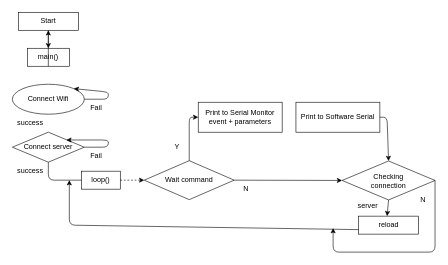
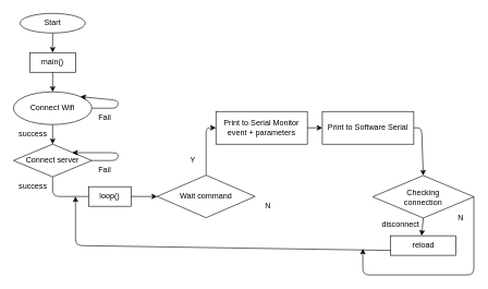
- <mxCell id="2" value="Start" style="whiteSpace=wrap;html=1;rounded=0;" vertex="1" parent="1"><mxGeometry x="30" y="20" width="100" height="30" as="geometry" /></mxCell>
+ <mxCell id="2" value="Start" style="ellipse;whiteSpace=wrap;html=1;" vertex="1" parent="1"><mxGeometry x="30" y="20" width="100" height="30" as="geometry" /></mxCell>
- <mxCell id="7" value="" style="endArrow=classic;html=1;exitX=0.5;exitY=1;exitDx=0;exitDy=0;" edge="1" parent="1" source="3" target="2"><mxGeometry width="50" height="50" relative="1" as="geometry"><mxPoint x="90" y="60" as="sourcePoint" /><mxPoint x="90" y="90" as="targetPoint" /></mxGeometry></mxCell>
+ <mxCell id="7" value="" style="endArrow=classic;html=1;exitX=0.5;exitY=1;exitDx=0;exitDy=0;entryX=0.5;entryY=0;entryDx=0;entryDy=0;" edge="1" parent="1" source="3" target="4"><mxGeometry width="50" height="50" relative="1" as="geometry"><mxPoint x="90" y="60" as="sourcePoint" /><mxPoint x="90" y="90" as="targetPoint" /></mxGeometry></mxCell>
+ <mxCell id="20" value="" style="endArrow=classic;html=1;entryX=0;entryY=0.5;entryDx=0;entryDy=0;exitX=1;exitY=0.5;exitDx=0;exitDy=0;" edge="1" parent="1" source="16" target="17"><mxGeometry width="50" height="50" relative="1" as="geometry"><mxPoint x="250" y="460" as="sourcePoint" /><mxPoint x="300" y="410" as="targetPoint" /></mxGeometry></mxCell>
+ <mxCell id="8" value="" style="endArrow=classic;html=1;exitX=0.5;exitY=1;exitDx=0;exitDy=0;entryX=0.5;entryY=0;entryDx=0;entryDy=0;" edge="1" parent="1" source="4" target="5"><mxGeometry width="50" height="50" relative="1" as="geometry"><mxPoint x="20" y="350" as="sourcePoint" /><mxPoint x="70" y="300" as="targetPoint" /></mxGeometry></mxCell>
- <mxCell id="19" value="" style="endArrow=classic;html=1;entryX=0;entryY=0.5;entryDx=0;entryDy=0;exitX=1;exitY=0.5;exitDx=0;exitDy=0;dashed=1;" edge="1" parent="1" source="11" target="13"><mxGeometry width="50" height="50" relative="1" as="geometry"><mxPoint x="230" y="330" as="sourcePoint" /><mxPoint x="240" y="410" as="targetPoint" /></mxGeometry></mxCell>
+ <mxCell id="19" value="" style="endArrow=classic;html=1;entryX=0;entryY=0.5;entryDx=0;entryDy=0;exitX=1;exitY=0.5;exitDx=0;exitDy=0;" edge="1" parent="1" source="11" target="13"><mxGeometry width="50" height="50" relative="1" as="geometry"><mxPoint x="230" y="330" as="sourcePoint" /><mxPoint x="240" y="410" as="targetPoint" /></mxGeometry></mxCell>
- <mxCell id="24" value="" style="endArrow=classic;html=1;entryX=0;entryY=0.5;entryDx=0;entryDy=0;exitX=1;exitY=0.5;exitDx=0;exitDy=0;" edge="1" parent="1" source="13" target="14"><mxGeometry width="50" height="50" relative="1" as="geometry"><mxPoint x="25" y="460" as="sourcePoint" /><mxPoint x="75" y="410" as="targetPoint" /></mxGeometry></mxCell>
- <mxCell id="33" value="server" style="text;html=1;strokeColor=none;fillColor=none;align=center;verticalAlign=middle;whiteSpace=wrap;rounded=0;" vertex="1" parent="1"><mxGeometry x="593" y="333" width="40" height="20" as="geometry" /></mxCell>
+ <mxCell id="33" value="disconnect" style="text;html=1;strokeColor=none;fillColor=none;align=center;verticalAlign=middle;whiteSpace=wrap;rounded=0;" vertex="1" parent="1"><mxGeometry x="593" y="333" width="40" height="20" as="geometry" /></mxCell>
